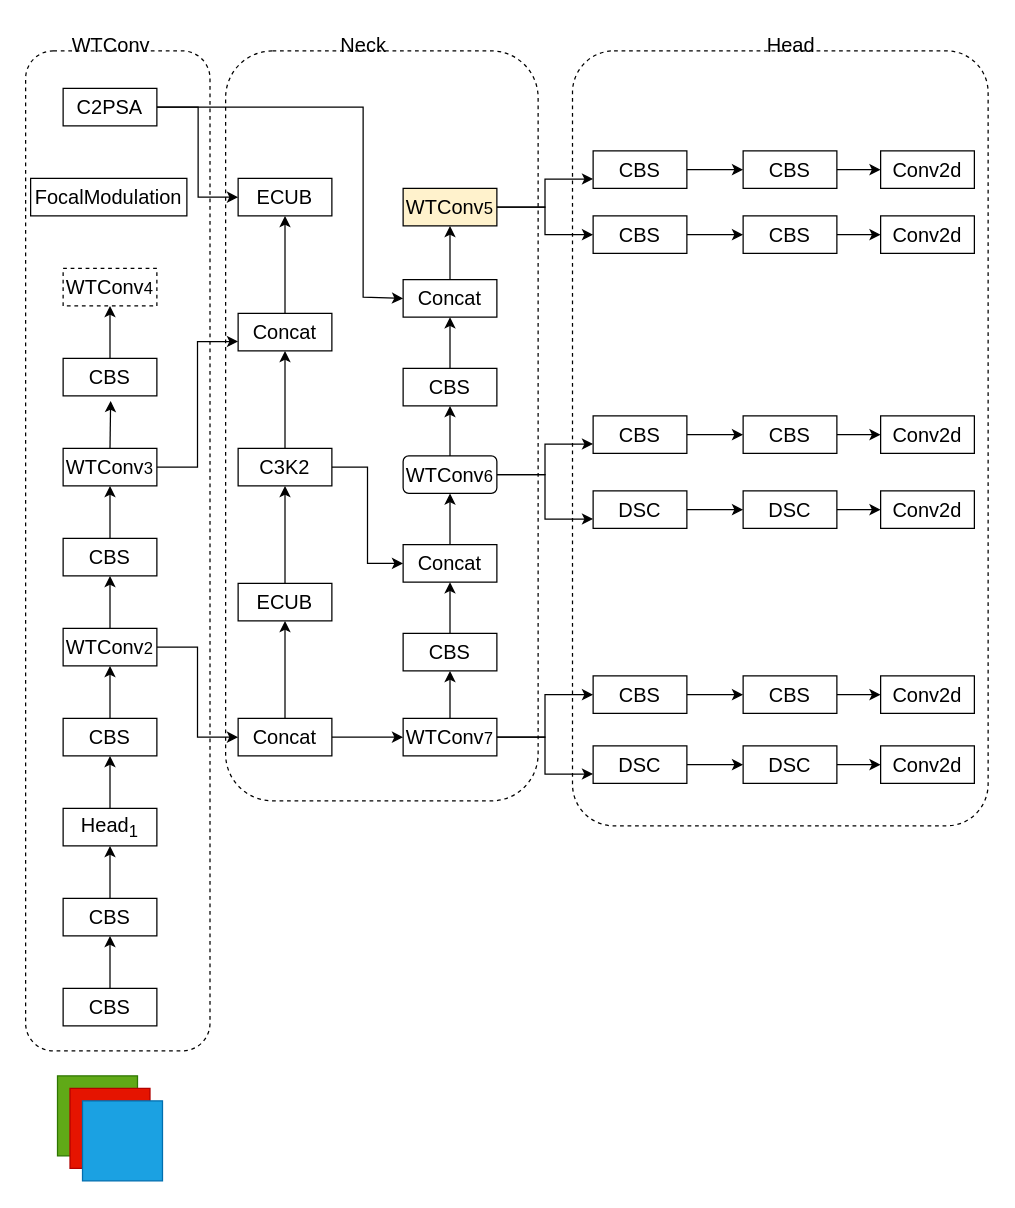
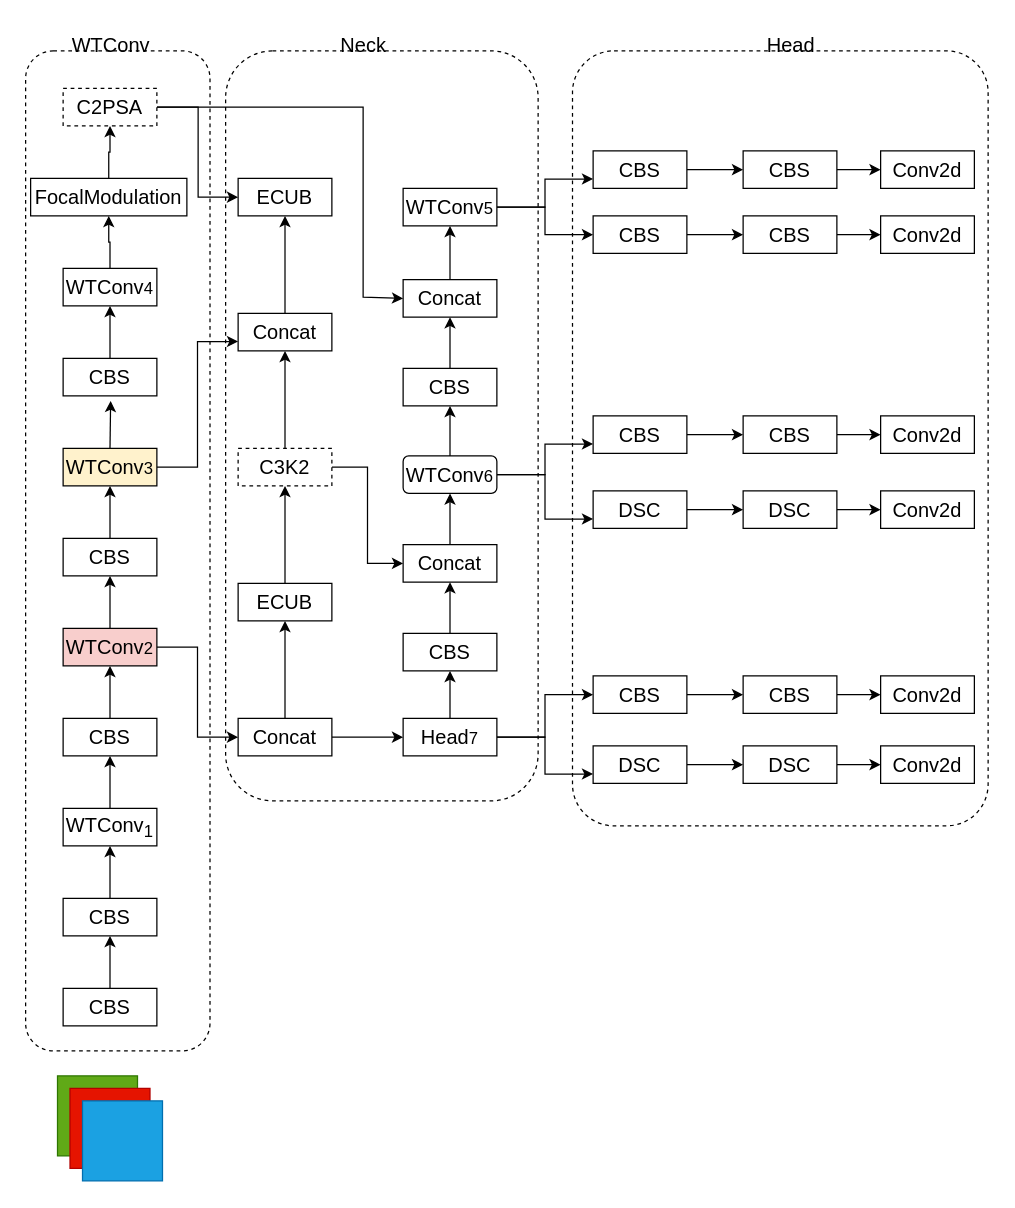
- <mxCell id="7" value="C2PSA" style="rounded=0;whiteSpace=wrap;html=1;fontSize=16;" vertex="1" parent="1"><mxGeometry x="50" y="70" width="75" height="30" as="geometry" /></mxCell>
+ <mxCell id="7" value="C2PSA" style="rounded=0;whiteSpace=wrap;html=1;fontSize=16;dashed=1;" vertex="1" parent="1"><mxGeometry x="50" y="70" width="75" height="30" as="geometry" /></mxCell>
+ <mxCell id="8" value="" style="edgeStyle=orthogonalEdgeStyle;rounded=0;orthogonalLoop=1;jettySize=auto;html=1;" edge="1" parent="1" source="9" target="7"><mxGeometry relative="1" as="geometry" /></mxCell>
- <mxCell id="47" value="WTConv&lt;span style=&quot;font-size: 13.333px;&quot;&gt;5&lt;/span&gt;" style="rounded=0;whiteSpace=wrap;html=1;fontSize=16;fillColor=#fff2cc;" vertex="1" parent="1"><mxGeometry x="322" y="150" width="75" height="30" as="geometry" /></mxCell>
+ <mxCell id="47" value="WTConv&lt;span style=&quot;font-size: 13.333px;&quot;&gt;5&lt;/span&gt;" style="rounded=0;whiteSpace=wrap;html=1;fontSize=16;" vertex="1" parent="1"><mxGeometry x="322" y="150" width="75" height="30" as="geometry" /></mxCell>
+ <mxCell id="10" value="" style="edgeStyle=orthogonalEdgeStyle;rounded=0;orthogonalLoop=1;jettySize=auto;html=1;" edge="1" parent="1" source="11" target="9"><mxGeometry relative="1" as="geometry" /></mxCell>
- <mxCell id="11" value="WTConv&lt;span style=&quot;font-size: 13.333px;&quot;&gt;4&lt;/span&gt;" style="rounded=0;whiteSpace=wrap;html=1;fontSize=16;dashed=1;" vertex="1" parent="1"><mxGeometry x="50" y="214" width="75" height="30" as="geometry" /></mxCell>
+ <mxCell id="11" value="WTConv&lt;span style=&quot;font-size: 13.333px;&quot;&gt;4&lt;/span&gt;" style="rounded=0;whiteSpace=wrap;html=1;fontSize=16;" vertex="1" parent="1"><mxGeometry x="50" y="214" width="75" height="30" as="geometry" /></mxCell>
- <mxCell id="16" value="WTConv&lt;span style=&quot;font-size: 13.333px;&quot;&gt;3&lt;/span&gt;" style="rounded=0;whiteSpace=wrap;html=1;fontSize=16;" vertex="1" parent="1"><mxGeometry x="50" y="358" width="75" height="30" as="geometry" /></mxCell>
+ <mxCell id="16" value="WTConv&lt;span style=&quot;font-size: 13.333px;&quot;&gt;3&lt;/span&gt;" style="rounded=0;whiteSpace=wrap;html=1;fontSize=16;fillColor=#fff2cc;" vertex="1" parent="1"><mxGeometry x="50" y="358" width="75" height="30" as="geometry" /></mxCell>
- <mxCell id="39" value="C3K2" style="rounded=0;whiteSpace=wrap;html=1;fontSize=16;" vertex="1" parent="1"><mxGeometry x="190" y="358" width="75" height="30" as="geometry" /></mxCell>
+ <mxCell id="39" value="C3K2" style="rounded=0;whiteSpace=wrap;html=1;fontSize=16;dashed=1;" vertex="1" parent="1"><mxGeometry x="190" y="358" width="75" height="30" as="geometry" /></mxCell>
- <mxCell id="21" value="WTConv&lt;span style=&quot;font-size: 13.333px;&quot;&gt;2&lt;/span&gt;" style="rounded=0;whiteSpace=wrap;html=1;fontSize=16;" vertex="1" parent="1"><mxGeometry x="50" y="502" width="75" height="30" as="geometry" /></mxCell>
+ <mxCell id="21" value="WTConv&lt;span style=&quot;font-size: 13.333px;&quot;&gt;2&lt;/span&gt;" style="rounded=0;whiteSpace=wrap;html=1;fontSize=16;fillColor=#f8cecc;" vertex="1" parent="1"><mxGeometry x="50" y="502" width="75" height="30" as="geometry" /></mxCell>
- <mxCell id="59" value="WTConv&lt;span style=&quot;font-size: 13.333px;&quot;&gt;7&lt;/span&gt;" style="rounded=0;whiteSpace=wrap;html=1;fontSize=16;" vertex="1" parent="1"><mxGeometry x="322" y="574" width="75" height="30" as="geometry" /></mxCell>
+ <mxCell id="59" value="Head&lt;span style=&quot;font-size: 13.333px;&quot;&gt;7&lt;/span&gt;" style="rounded=0;whiteSpace=wrap;html=1;fontSize=16;" vertex="1" parent="1"><mxGeometry x="322" y="574" width="75" height="30" as="geometry" /></mxCell>
- <mxCell id="25" value="Head&lt;sub&gt;1&lt;/sub&gt;" style="rounded=0;whiteSpace=wrap;html=1;fontSize=16;" vertex="1" parent="1"><mxGeometry x="50" y="646" width="75" height="30" as="geometry" /></mxCell>
+ <mxCell id="25" value="WTConv&lt;sub&gt;1&lt;/sub&gt;" style="rounded=0;whiteSpace=wrap;html=1;fontSize=16;" vertex="1" parent="1"><mxGeometry x="50" y="646" width="75" height="30" as="geometry" /></mxCell>
